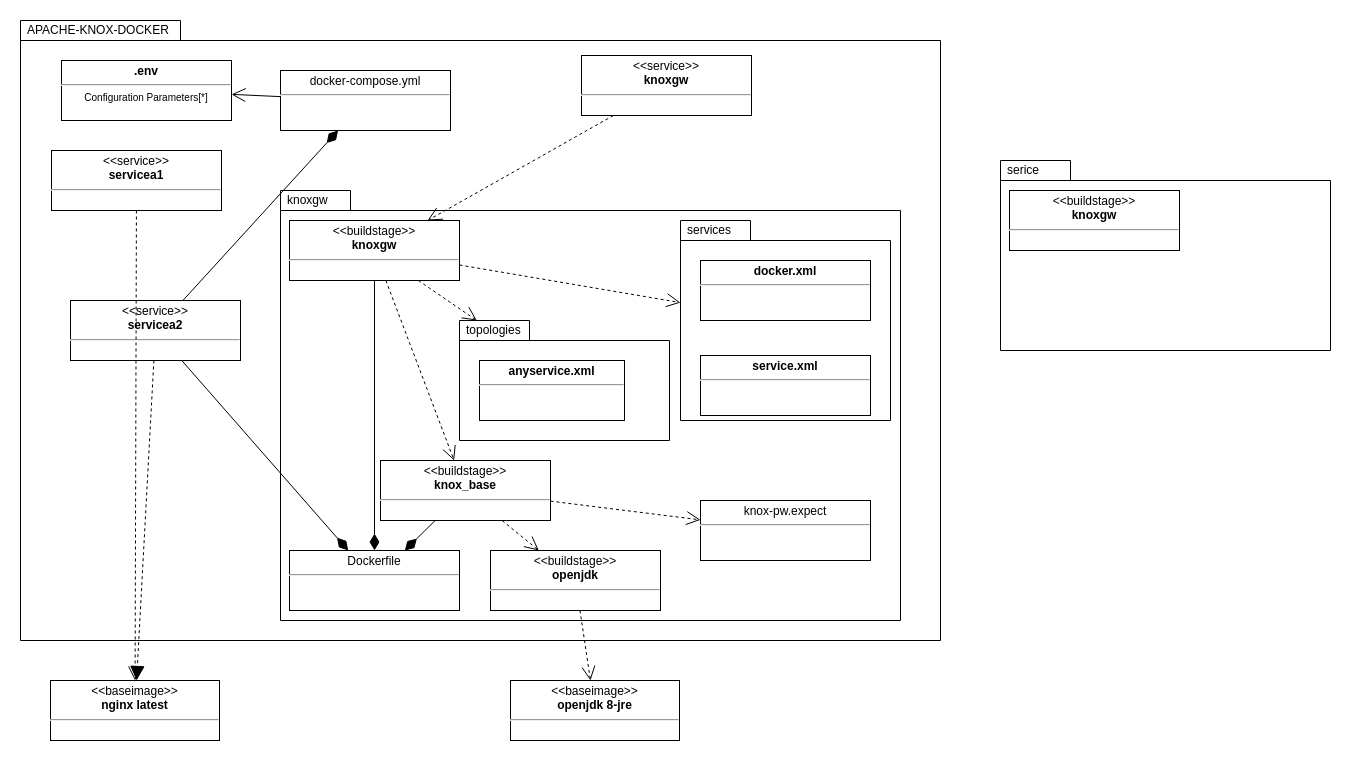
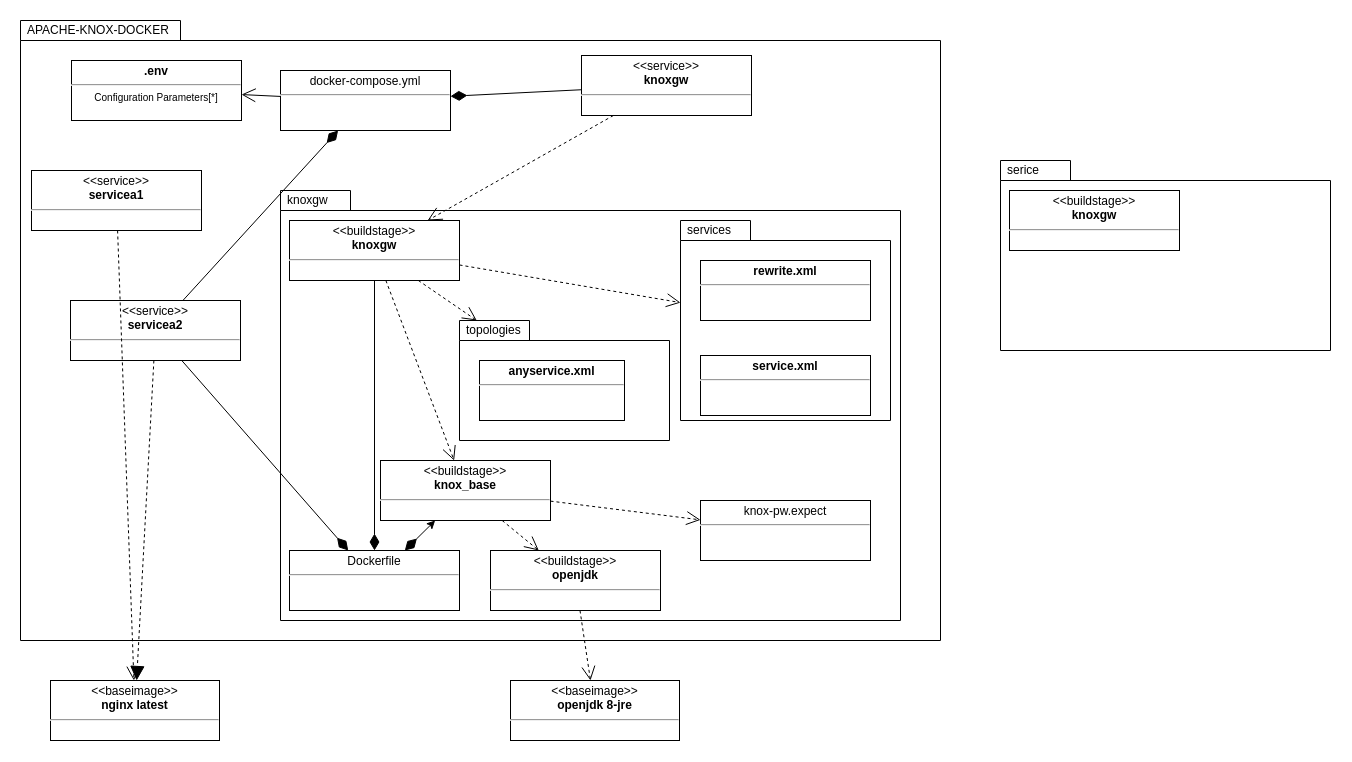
- <mxCell id="7" value="&lt;p style=&quot;margin:0px;margin-top:4px;text-align:center;&quot;&gt;&lt;b&gt;.env&lt;/b&gt;&lt;/p&gt;&lt;hr&gt;&lt;p style=&quot;font-size:10px;margin:0px;text-align:center;&quot;&gt;Configuration Parameters[*]&lt;/p&gt;" style="shape=rect;html=1;overflow=fill;whiteSpace=wrap;fillColor=none;" vertex="1" parent="4"><mxGeometry x="41" y="40" width="170" height="60" as="geometry" /></mxCell>
+ <mxCell id="7" value="&lt;p style=&quot;margin:0px;margin-top:4px;text-align:center;&quot;&gt;&lt;b&gt;.env&lt;/b&gt;&lt;/p&gt;&lt;hr&gt;&lt;p style=&quot;font-size:10px;margin:0px;text-align:center;&quot;&gt;Configuration Parameters[*]&lt;/p&gt;" style="shape=rect;html=1;overflow=fill;whiteSpace=wrap;fillColor=none;" vertex="1" parent="4"><mxGeometry x="51" y="40" width="170" height="60" as="geometry" /></mxCell>
+ <mxCell id="12" value="" style="align=right;html=1;verticalAlign=bottom;endArrow=none;startArrow=diamondThin;startSize=14;startFill=1;edgeStyle=none;" edge="1" parent="4" source="8" target="5"><mxGeometry x="1" relative="1" as="geometry"><mxPoint x="-130" y="170" as="sourcePoint" /><mxPoint x="30" y="170" as="targetPoint" /></mxGeometry></mxCell>
- <mxCell id="9" value="&lt;p style=&quot;margin:0px;margin-top:4px;text-align:center;&quot;&gt;&amp;lt;&amp;lt;service&amp;gt;&amp;gt;&lt;br&gt;&lt;b&gt;servicea1&lt;/b&gt;&lt;/p&gt;&lt;hr&gt;&lt;p style=&quot;margin:0px;margin-left:8px;text-align:center;&quot;&gt;&lt;br&gt;&lt;/p&gt;" style="shape=rect;html=1;overflow=fill;whiteSpace=wrap;align=center;fillColor=none;" vertex="1" parent="4"><mxGeometry x="31" y="130" width="170" height="60" as="geometry" /></mxCell>
+ <mxCell id="9" value="&lt;p style=&quot;margin:0px;margin-top:4px;text-align:center;&quot;&gt;&amp;lt;&amp;lt;service&amp;gt;&amp;gt;&lt;br&gt;&lt;b&gt;servicea1&lt;/b&gt;&lt;/p&gt;&lt;hr&gt;&lt;p style=&quot;margin:0px;margin-left:8px;text-align:center;&quot;&gt;&lt;br&gt;&lt;/p&gt;" style="shape=rect;html=1;overflow=fill;whiteSpace=wrap;align=center;fillColor=none;" vertex="1" parent="4"><mxGeometry x="11" y="150" width="170" height="60" as="geometry" /></mxCell>
- <mxCell id="25" value="&lt;p style=&quot;margin:0px;margin-top:4px;text-align:center;&quot;&gt;&lt;b&gt;docker.xml&lt;/b&gt;&lt;/p&gt;&lt;hr&gt;&lt;p style=&quot;margin:0px;margin-left:8px;text-align:center;&quot;&gt;&lt;br&gt;&lt;/p&gt;" style="shape=rect;html=1;overflow=fill;whiteSpace=wrap;align=center;fillColor=none;" vertex="1" parent="24"><mxGeometry x="20" y="40" width="170" height="60" as="geometry" /></mxCell>
+ <mxCell id="25" value="&lt;p style=&quot;margin:0px;margin-top:4px;text-align:center;&quot;&gt;&lt;b&gt;rewrite.xml&lt;/b&gt;&lt;/p&gt;&lt;hr&gt;&lt;p style=&quot;margin:0px;margin-left:8px;text-align:center;&quot;&gt;&lt;br&gt;&lt;/p&gt;" style="shape=rect;html=1;overflow=fill;whiteSpace=wrap;align=center;fillColor=none;" vertex="1" parent="24"><mxGeometry x="20" y="40" width="170" height="60" as="geometry" /></mxCell>
- <mxCell id="20" value="" style="align=right;html=1;verticalAlign=bottom;endArrow=none;startArrow=diamondThin;startSize=14;startFill=1;edgeStyle=none;" edge="1" parent="14" source="15" target="18"><mxGeometry x="1" relative="1" as="geometry"><mxPoint x="425.3" y="280" as="sourcePoint" /><mxPoint x="413.7" y="320" as="targetPoint" /></mxGeometry></mxCell>
+ <mxCell id="20" value="" style="align=right;html=1;verticalAlign=bottom;endArrow=classic;startArrow=diamondThin;startSize=14;startFill=1;edgeStyle=none;" edge="1" parent="14" source="15" target="18"><mxGeometry x="1" relative="1" as="geometry"><mxPoint x="425.3" y="280" as="sourcePoint" /><mxPoint x="413.7" y="320" as="targetPoint" /></mxGeometry></mxCell>
